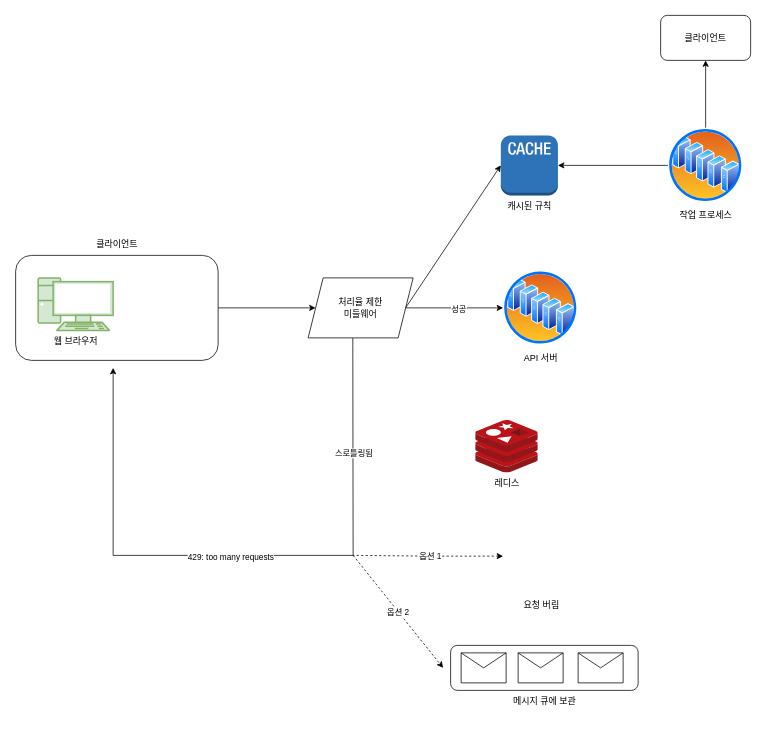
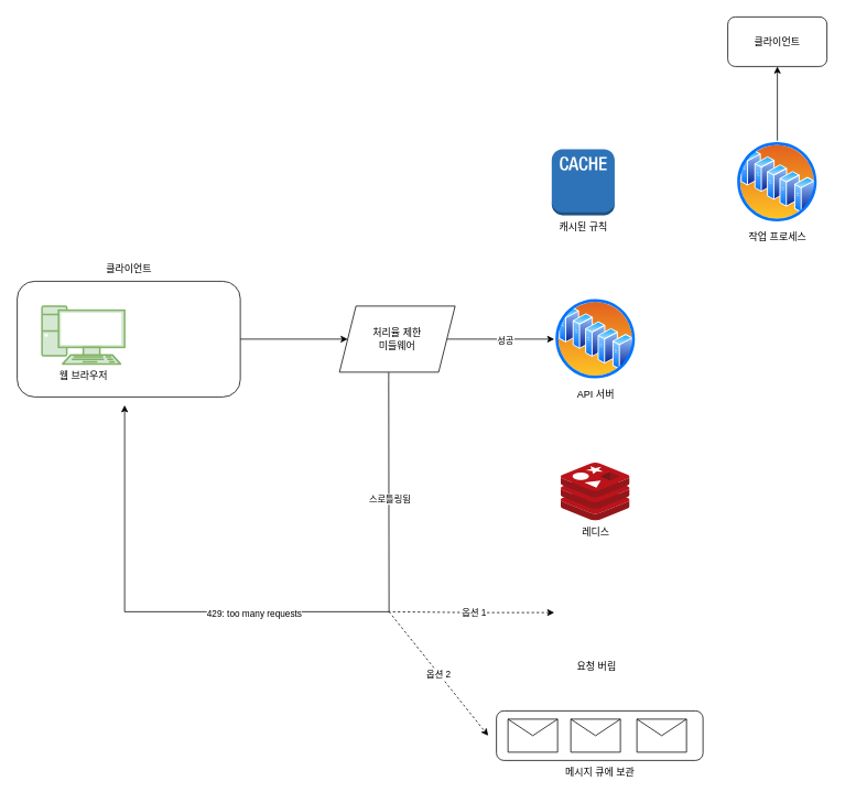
- <mxCell id="14" value="" style="edgeStyle=orthogonalEdgeStyle;rounded=0;orthogonalLoop=1;jettySize=auto;html=1;startArrow=classic;startFill=1;endArrow=none;entryX=0;entryY=0.5;entryDx=0;entryDy=0;" edge="1" parent="1" source="15" target="28"><mxGeometry relative="1" as="geometry"><mxPoint x="876.185" y="220" as="targetPoint" /></mxGeometry></mxCell>
- <mxCell id="16" value="" style="endArrow=classic;html=1;rounded=0;exitX=1;exitY=0.5;exitDx=0;exitDy=0;entryX=0;entryY=0.5;entryDx=0;entryDy=0;entryPerimeter=0;startArrow=none;startFill=0;" edge="1" parent="1" source="12" target="15"><mxGeometry width="50" height="50" relative="1" as="geometry"><mxPoint x="550" y="420" as="sourcePoint" /><mxPoint x="689" y="571" as="targetPoint" /></mxGeometry></mxCell>
- <mxCell id="13" value="레디스" style="image;sketch=0;aspect=fixed;html=1;points=[];align=center;fontSize=12;image=img/lib/mscae/Cache_Redis_Product.svg;" vertex="1" parent="1"><mxGeometry x="633.33" y="560" width="83.33" height="70" as="geometry" /></mxCell>
+ <mxCell id="13" value="레디스" style="image;sketch=0;aspect=fixed;html=1;points=[];align=center;fontSize=12;image=img/lib/mscae/Cache_Redis_Product.svg;" vertex="1" parent="1"><mxGeometry x="678.33" y="560" width="83.33" height="70" as="geometry" /></mxCell>
